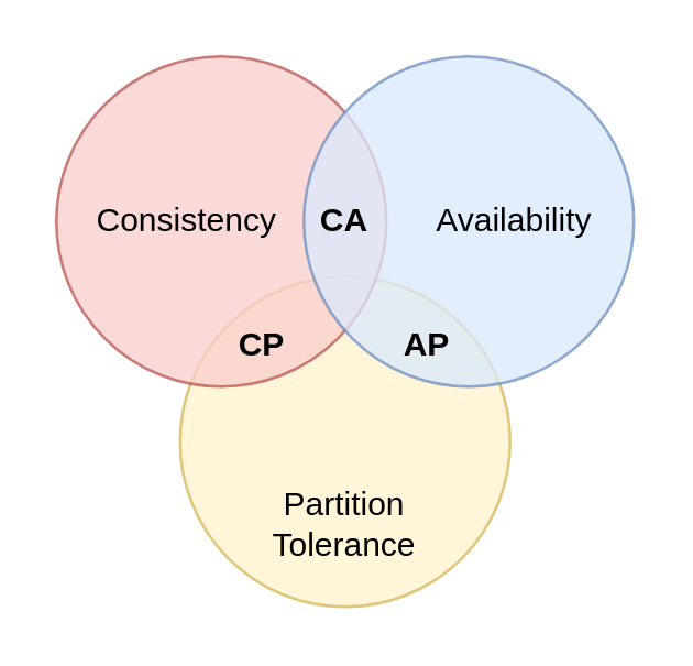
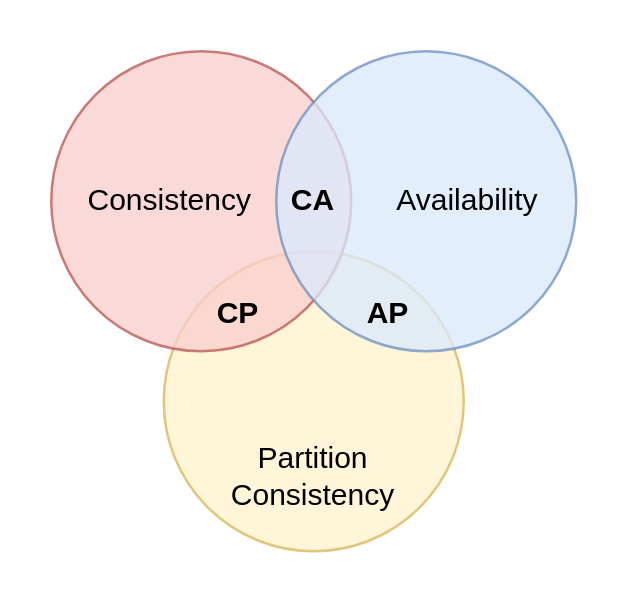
- <mxCell id="2" value="Partition&lt;br style=&quot;font-size: 12px;&quot;&gt;Tolerance" style="ellipse;whiteSpace=wrap;html=1;fillStyle=auto;fillColor=#fff2cc;strokeColor=#d6b656;opacity=75;fontStyle=0;fontSize=12;verticalAlign=bottom;spacing=15;" parent="1" vertex="1"><mxGeometry x="65" y="100" width="120" height="120" as="geometry" /></mxCell>
+ <mxCell id="2" value="Partition&lt;br style=&quot;font-size: 12px;&quot;&gt;Consistency" style="ellipse;whiteSpace=wrap;html=1;fillStyle=auto;fillColor=#fff2cc;strokeColor=#d6b656;opacity=75;fontStyle=0;fontSize=12;verticalAlign=bottom;spacing=15;" parent="1" vertex="1"><mxGeometry x="65" y="100" width="120" height="120" as="geometry" /></mxCell>
